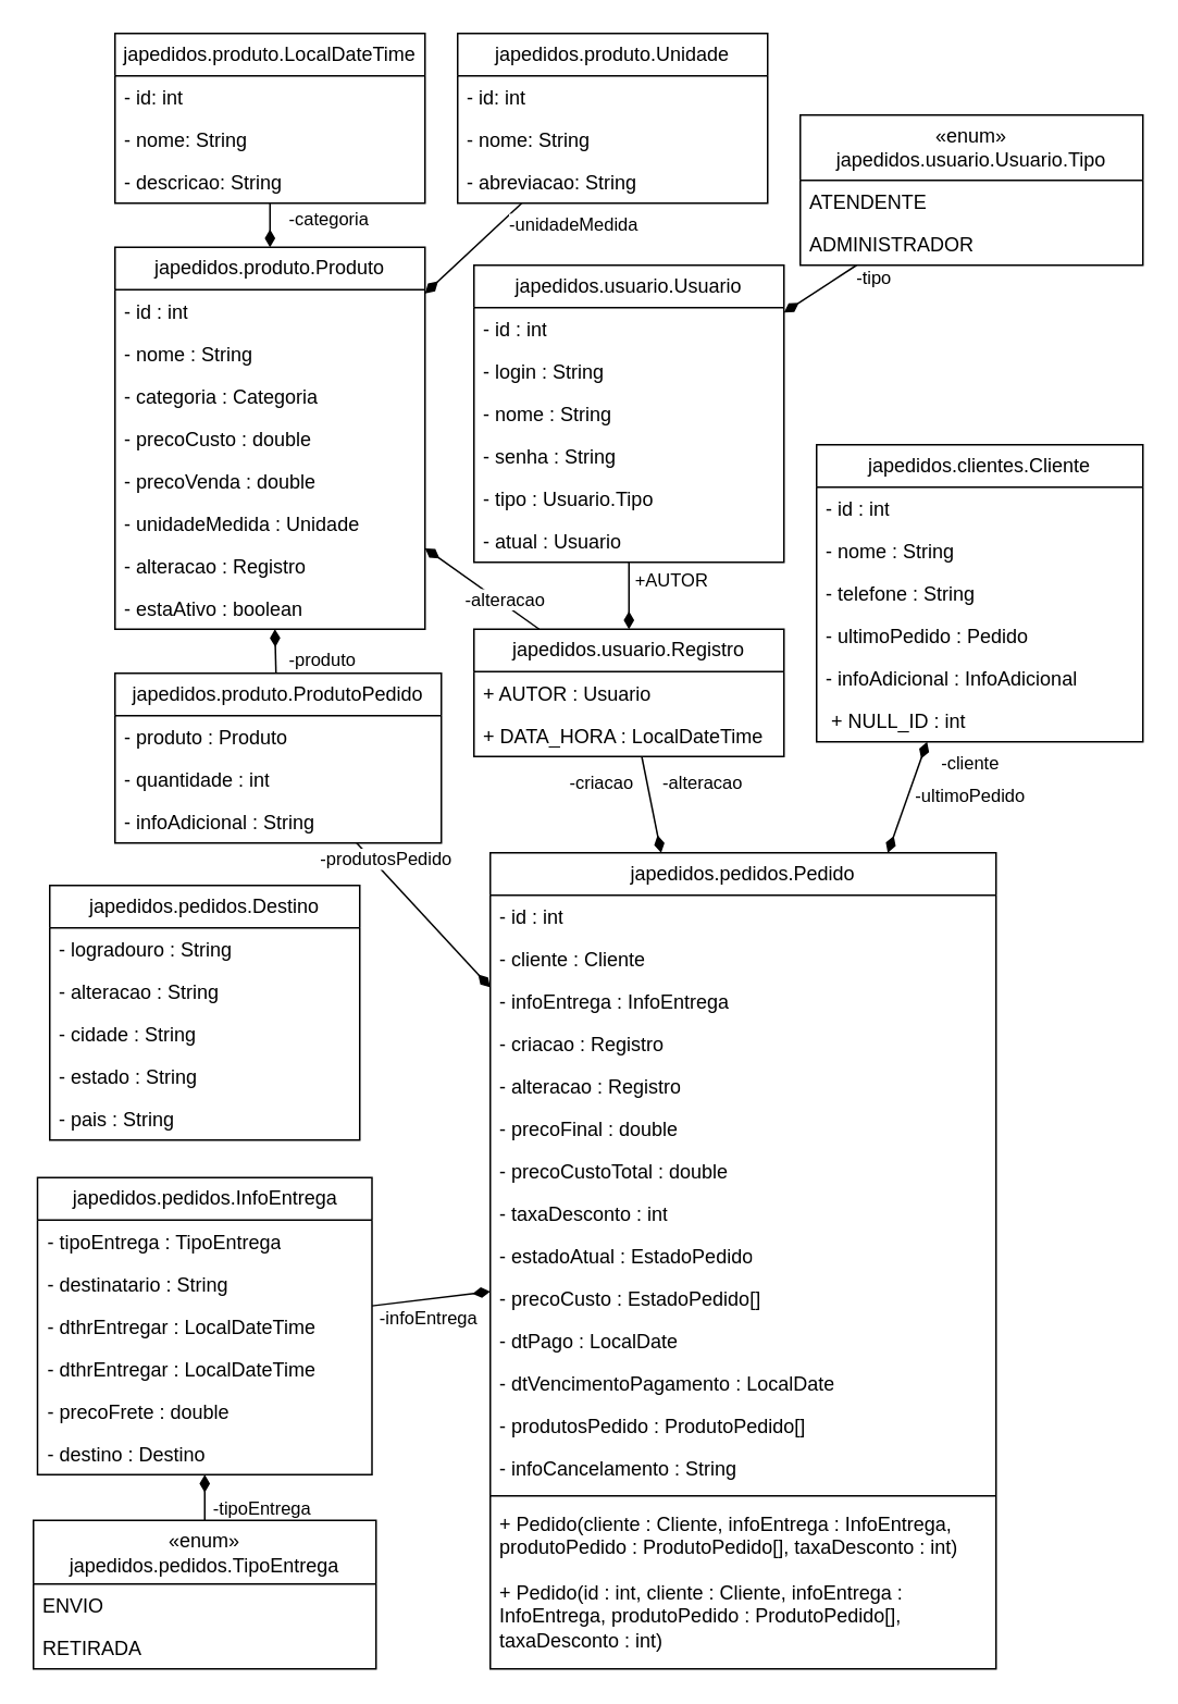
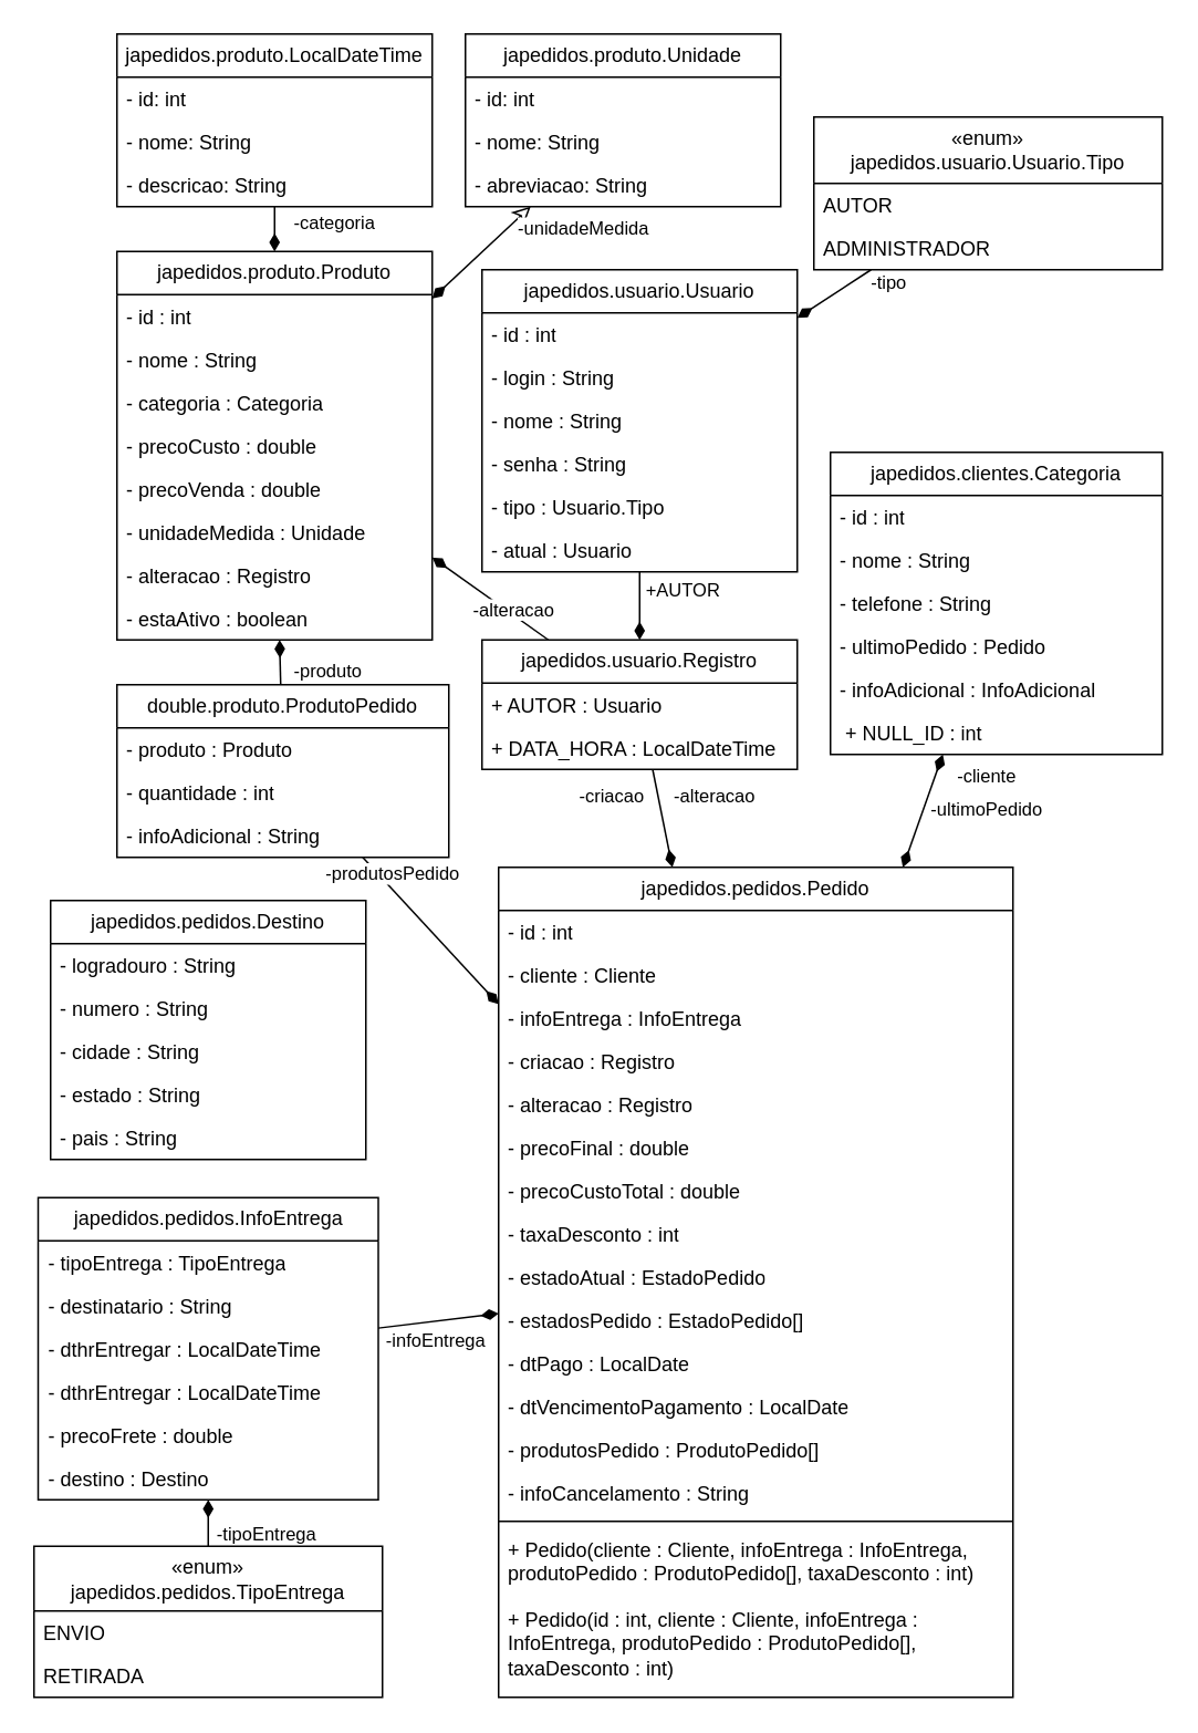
- <mxCell id="80" value="ATENDENTE" style="text;strokeColor=none;fillColor=none;align=left;verticalAlign=top;spacingLeft=4;spacingRight=4;overflow=hidden;rotatable=0;points=[[0,0.5],[1,0.5]];portConstraint=eastwest;whiteSpace=wrap;html=1;" vertex="1" parent="79"><mxGeometry y="40" width="210" height="26" as="geometry" /></mxCell>
+ <mxCell id="80" value="AUTOR" style="text;strokeColor=none;fillColor=none;align=left;verticalAlign=top;spacingLeft=4;spacingRight=4;overflow=hidden;rotatable=0;points=[[0,0.5],[1,0.5]];portConstraint=eastwest;whiteSpace=wrap;html=1;" vertex="1" parent="79"><mxGeometry y="40" width="210" height="26" as="geometry" /></mxCell>
- <mxCell id="63" value="" style="endArrow=none;startArrow=diamondThin;endFill=0;startFill=1;html=1;verticalAlign=bottom;labelBackgroundColor=none;strokeWidth=1;startSize=8;endSize=8;rounded=0;" edge="1" parent="1" source="2" target="15"><mxGeometry width="160" relative="1" as="geometry"><mxPoint x="214" y="152" as="sourcePoint" /><mxPoint x="410" y="22" as="targetPoint" /></mxGeometry></mxCell>
+ <mxCell id="63" value="" style="endArrow=classic;startArrow=diamondThin;endFill=0;startFill=1;html=1;verticalAlign=bottom;labelBackgroundColor=none;strokeWidth=1;startSize=8;endSize=8;rounded=0;" edge="1" parent="1" source="2" target="15"><mxGeometry width="160" relative="1" as="geometry"><mxPoint x="214" y="152" as="sourcePoint" /><mxPoint x="410" y="22" as="targetPoint" /></mxGeometry></mxCell>
- <mxCell id="54" value="japedidos.clientes.Cliente " style="swimlane;fontStyle=0;childLayout=stackLayout;horizontal=1;startSize=26;fillColor=none;horizontalStack=0;resizeParent=1;resizeParentMax=0;resizeLast=0;collapsible=1;marginBottom=0;whiteSpace=wrap;html=1;" vertex="1" parent="1"><mxGeometry x="500" y="272" width="200" height="182" as="geometry"><mxRectangle x="440" y="670" width="220" height="30" as="alternateBounds" /></mxGeometry></mxCell>
+ <mxCell id="54" value="japedidos.clientes.Categoria " style="swimlane;fontStyle=0;childLayout=stackLayout;horizontal=1;startSize=26;fillColor=none;horizontalStack=0;resizeParent=1;resizeParentMax=0;resizeLast=0;collapsible=1;marginBottom=0;whiteSpace=wrap;html=1;" vertex="1" parent="1"><mxGeometry x="500" y="272" width="200" height="182" as="geometry"><mxRectangle x="440" y="670" width="220" height="30" as="alternateBounds" /></mxGeometry></mxCell>
- <mxCell id="19" value="japedidos.produto.ProdutoPedido " style="swimlane;fontStyle=0;childLayout=stackLayout;horizontal=1;startSize=26;fillColor=none;horizontalStack=0;resizeParent=1;resizeParentMax=0;resizeLast=0;collapsible=1;marginBottom=0;whiteSpace=wrap;html=1;" vertex="1" parent="1"><mxGeometry x="70" y="412" width="200" height="104" as="geometry"><mxRectangle x="100" y="530" width="220" height="30" as="alternateBounds" /></mxGeometry></mxCell>
+ <mxCell id="19" value="double.produto.ProdutoPedido " style="swimlane;fontStyle=0;childLayout=stackLayout;horizontal=1;startSize=26;fillColor=none;horizontalStack=0;resizeParent=1;resizeParentMax=0;resizeLast=0;collapsible=1;marginBottom=0;whiteSpace=wrap;html=1;" vertex="1" parent="1"><mxGeometry x="70" y="412" width="200" height="104" as="geometry"><mxRectangle x="100" y="530" width="220" height="30" as="alternateBounds" /></mxGeometry></mxCell>
- <mxCell id="25" value="- alteracao : String" style="text;strokeColor=none;fillColor=none;align=left;verticalAlign=top;spacingLeft=4;spacingRight=4;overflow=hidden;rotatable=0;points=[[0,0.5],[1,0.5]];portConstraint=eastwest;whiteSpace=wrap;html=1;" vertex="1" parent="23"><mxGeometry y="52" width="190" height="26" as="geometry" /></mxCell>
+ <mxCell id="25" value="- numero : String" style="text;strokeColor=none;fillColor=none;align=left;verticalAlign=top;spacingLeft=4;spacingRight=4;overflow=hidden;rotatable=0;points=[[0,0.5],[1,0.5]];portConstraint=eastwest;whiteSpace=wrap;html=1;" vertex="1" parent="23"><mxGeometry y="52" width="190" height="26" as="geometry" /></mxCell>
- <mxCell id="46" value="- precoCusto : EstadoPedido[]" style="text;strokeColor=none;fillColor=none;align=left;verticalAlign=top;spacingLeft=4;spacingRight=4;overflow=hidden;rotatable=0;points=[[0,0.5],[1,0.5]];portConstraint=eastwest;whiteSpace=wrap;html=1;" vertex="1" parent="36"><mxGeometry y="260" width="310" height="26" as="geometry" /></mxCell>
+ <mxCell id="46" value="- estadosPedido : EstadoPedido[]" style="text;strokeColor=none;fillColor=none;align=left;verticalAlign=top;spacingLeft=4;spacingRight=4;overflow=hidden;rotatable=0;points=[[0,0.5],[1,0.5]];portConstraint=eastwest;whiteSpace=wrap;html=1;" vertex="1" parent="36"><mxGeometry y="260" width="310" height="26" as="geometry" /></mxCell>
